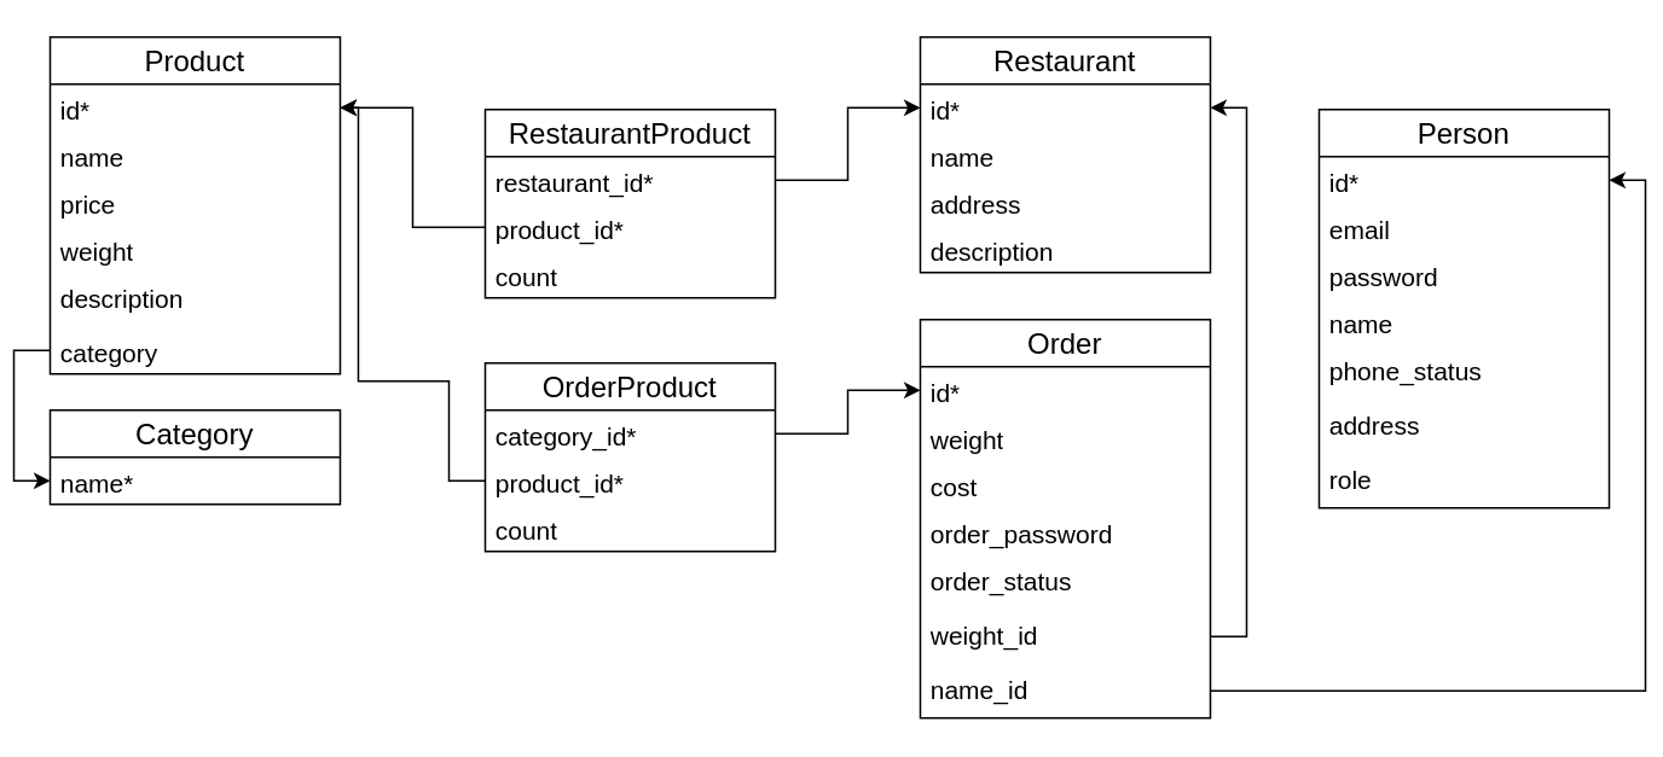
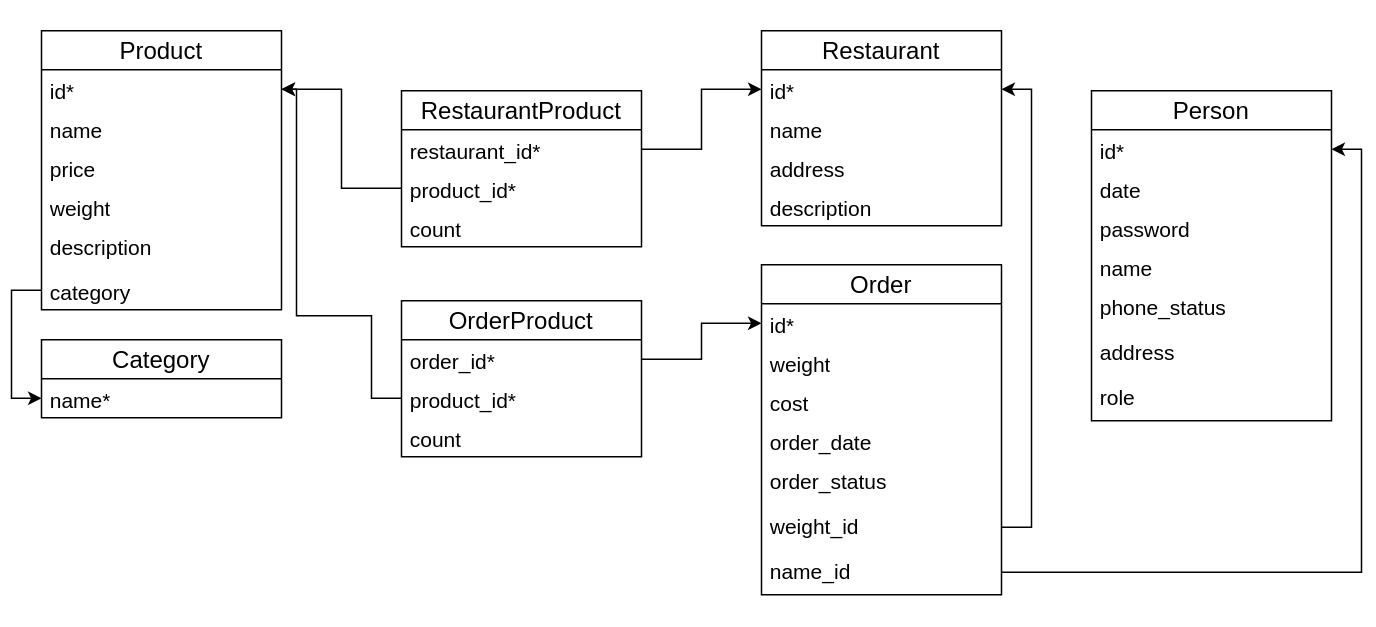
- <mxCell id="31" value="email" style="text;strokeColor=none;fillColor=none;align=left;verticalAlign=top;spacingLeft=4;spacingRight=4;overflow=hidden;rotatable=0;points=[[0,0.5],[1,0.5]];portConstraint=eastwest;whiteSpace=wrap;html=1;fontSize=14;" vertex="1" parent="29"><mxGeometry y="52" width="160" height="26" as="geometry" /></mxCell>
+ <mxCell id="31" value="date" style="text;strokeColor=none;fillColor=none;align=left;verticalAlign=top;spacingLeft=4;spacingRight=4;overflow=hidden;rotatable=0;points=[[0,0.5],[1,0.5]];portConstraint=eastwest;whiteSpace=wrap;html=1;fontSize=14;" vertex="1" parent="29"><mxGeometry y="52" width="160" height="26" as="geometry" /></mxCell>
- <mxCell id="38" value="category_id*" style="text;strokeColor=none;fillColor=none;align=left;verticalAlign=top;spacingLeft=4;spacingRight=4;overflow=hidden;rotatable=0;points=[[0,0.5],[1,0.5]];portConstraint=eastwest;whiteSpace=wrap;html=1;fontSize=14;" vertex="1" parent="37"><mxGeometry y="26" width="160" height="26" as="geometry" /></mxCell>
+ <mxCell id="38" value="order_id*" style="text;strokeColor=none;fillColor=none;align=left;verticalAlign=top;spacingLeft=4;spacingRight=4;overflow=hidden;rotatable=0;points=[[0,0.5],[1,0.5]];portConstraint=eastwest;whiteSpace=wrap;html=1;fontSize=14;" vertex="1" parent="37"><mxGeometry y="26" width="160" height="26" as="geometry" /></mxCell>
- <mxCell id="24" value="order_password" style="text;strokeColor=none;fillColor=none;align=left;verticalAlign=top;spacingLeft=4;spacingRight=4;overflow=hidden;rotatable=0;points=[[0,0.5],[1,0.5]];portConstraint=eastwest;whiteSpace=wrap;html=1;fontSize=14;" vertex="1" parent="20"><mxGeometry y="104" width="160" height="26" as="geometry" /></mxCell>
+ <mxCell id="24" value="order_date" style="text;strokeColor=none;fillColor=none;align=left;verticalAlign=top;spacingLeft=4;spacingRight=4;overflow=hidden;rotatable=0;points=[[0,0.5],[1,0.5]];portConstraint=eastwest;whiteSpace=wrap;html=1;fontSize=14;" vertex="1" parent="20"><mxGeometry y="104" width="160" height="26" as="geometry" /></mxCell>
